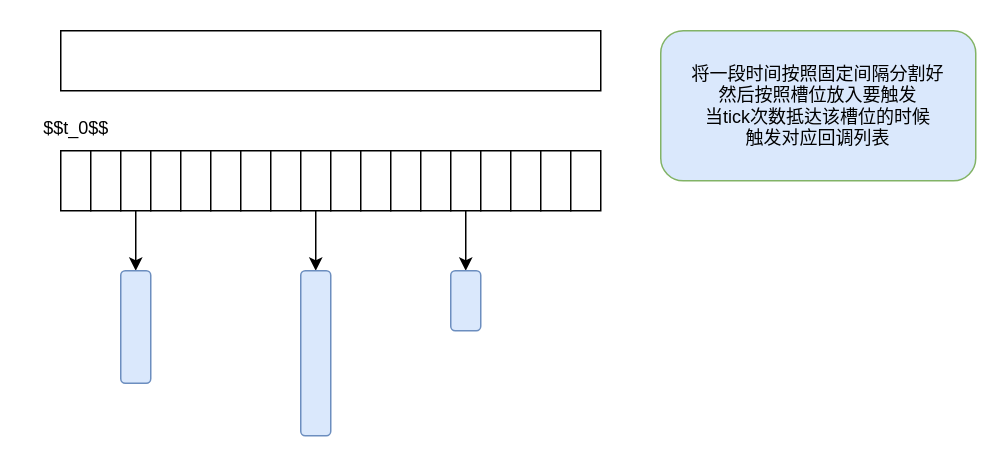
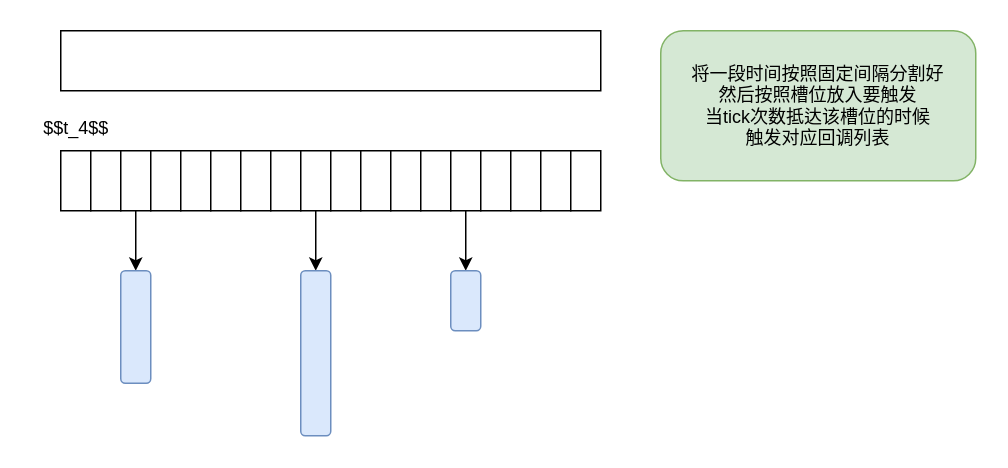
- <mxCell id="27" value="将一段时间按照固定间隔分割好&lt;br&gt;然后按照槽位放入要触发&lt;br&gt;当tick次数抵达该槽位的时候&lt;br&gt;触发对应回调列表" style="rounded=1;whiteSpace=wrap;html=1;fillColor=#dae8fc;strokeColor=#82b366;" parent="1" vertex="1"><mxGeometry x="440" y="20" width="210" height="100" as="geometry" /></mxCell>
+ <mxCell id="27" value="将一段时间按照固定间隔分割好&lt;br&gt;然后按照槽位放入要触发&lt;br&gt;当tick次数抵达该槽位的时候&lt;br&gt;触发对应回调列表" style="rounded=1;whiteSpace=wrap;html=1;fillColor=#d5e8d4;strokeColor=#82b366;" parent="1" vertex="1"><mxGeometry x="440" y="20" width="210" height="100" as="geometry" /></mxCell>
- <mxCell id="28" value="$$t_0$$" style="text;html=1;align=center;verticalAlign=middle;resizable=0;points=[];autosize=1;strokeColor=none;fillColor=none;" parent="1" vertex="1"><mxGeometry x="20" y="75" width="60" height="20" as="geometry" /></mxCell>
+ <mxCell id="28" value="$$t_4$$" style="text;html=1;align=center;verticalAlign=middle;resizable=0;points=[];autosize=1;strokeColor=none;fillColor=none;" parent="1" vertex="1"><mxGeometry x="20" y="75" width="60" height="20" as="geometry" /></mxCell>
